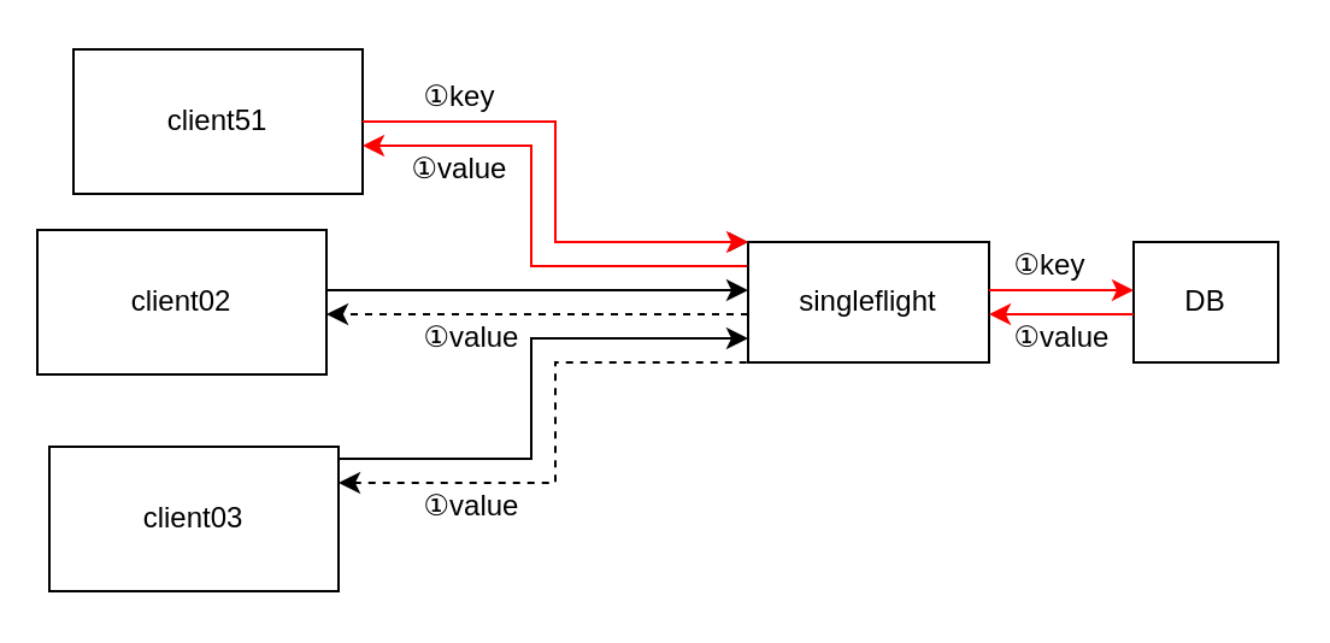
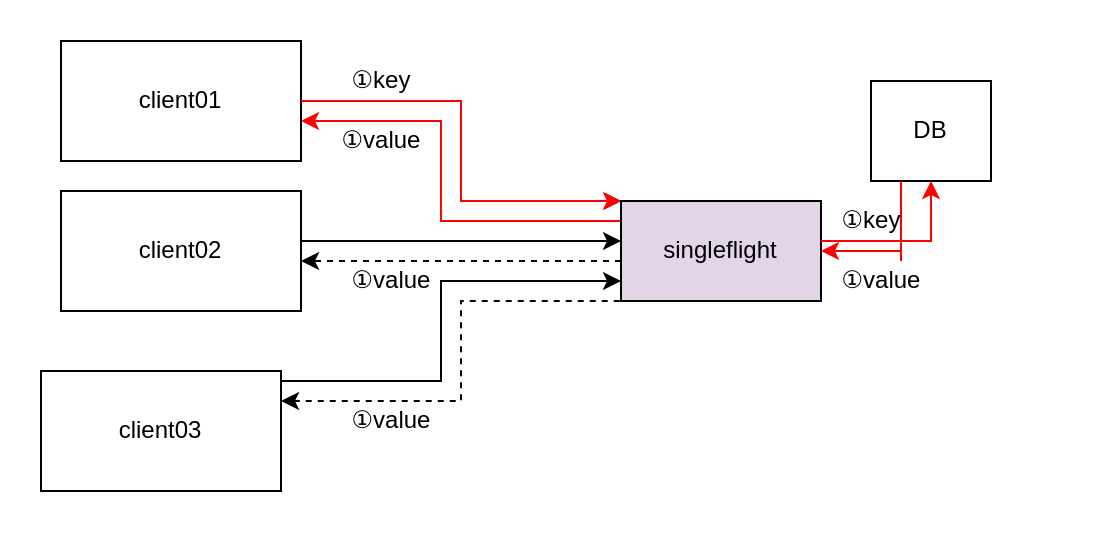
- <mxCell id="3" value="client51" style="rounded=0;whiteSpace=wrap;html=1;" vertex="1" parent="1"><mxGeometry x="30" y="20" width="120" height="60" as="geometry" /></mxCell>
+ <mxCell id="3" value="client01" style="rounded=0;whiteSpace=wrap;html=1;" vertex="1" parent="1"><mxGeometry x="30" y="20" width="120" height="60" as="geometry" /></mxCell>
- <mxCell id="5" value="client02" style="rounded=0;whiteSpace=wrap;html=1;" vertex="1" parent="1"><mxGeometry x="15" y="95" width="120" height="60" as="geometry" /></mxCell>
+ <mxCell id="5" value="client02" style="rounded=0;whiteSpace=wrap;html=1;" vertex="1" parent="1"><mxGeometry x="30" y="95" width="120" height="60" as="geometry" /></mxCell>
- <mxCell id="11" value="singleflight" style="rounded=0;whiteSpace=wrap;html=1;" vertex="1" parent="1"><mxGeometry x="310" y="100" width="100" height="50" as="geometry" /></mxCell>
+ <mxCell id="11" value="singleflight" style="rounded=0;whiteSpace=wrap;html=1;fillColor=#e1d5e7;" vertex="1" parent="1"><mxGeometry x="310" y="100" width="100" height="50" as="geometry" /></mxCell>
- <mxCell id="12" value="DB" style="rounded=0;whiteSpace=wrap;html=1;" vertex="1" parent="1"><mxGeometry x="470" y="100" width="60" height="50" as="geometry" /></mxCell>
+ <mxCell id="12" value="DB" style="rounded=0;whiteSpace=wrap;html=1;" vertex="1" parent="1"><mxGeometry x="435" y="40" width="60" height="50" as="geometry" /></mxCell>
